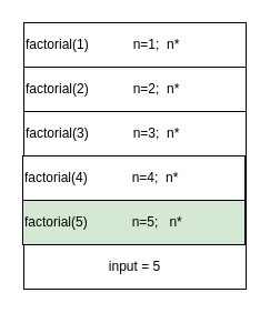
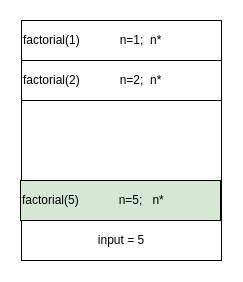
- <mxCell id="8" value="&lt;span&gt;factorial(3)&amp;nbsp; &amp;nbsp; &amp;nbsp; &amp;nbsp; &amp;nbsp; &amp;nbsp; n=3;&amp;nbsp; n*&lt;/span&gt;" style="rounded=0;whiteSpace=wrap;html=1;align=left;" vertex="1" parent="1"><mxGeometry x="21" y="100" width="200" height="40" as="geometry" /></mxCell>
- <mxCell id="7" value="factorial(4)&amp;nbsp; &amp;nbsp; &amp;nbsp; &amp;nbsp; &amp;nbsp; &amp;nbsp; n=4;&amp;nbsp; n*" style="rounded=0;whiteSpace=wrap;html=1;align=left;" vertex="1" parent="1"><mxGeometry x="20" y="140" width="200" height="40" as="geometry" /></mxCell>
